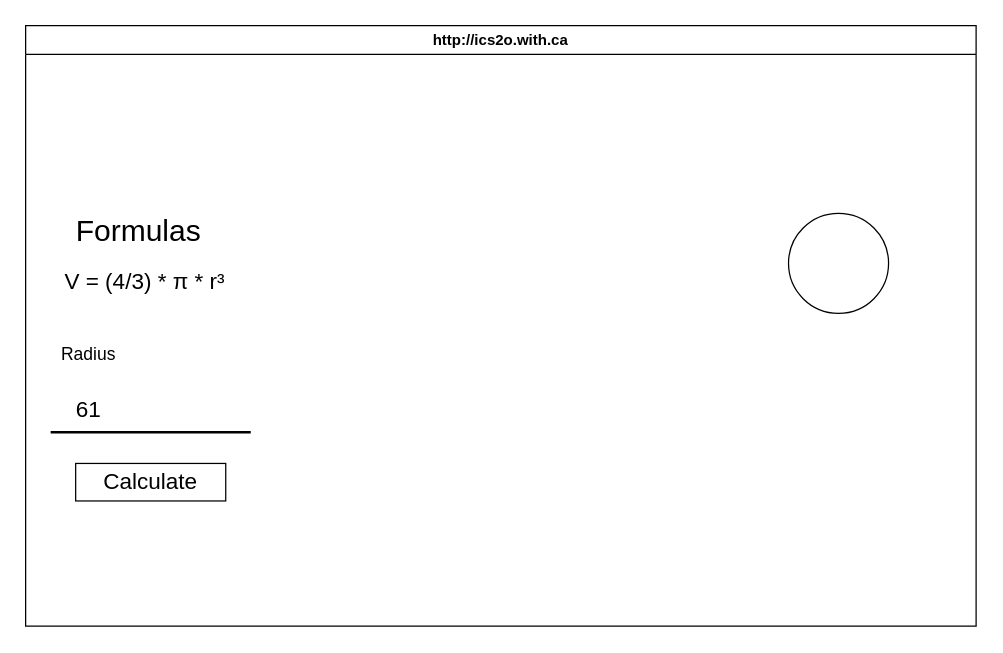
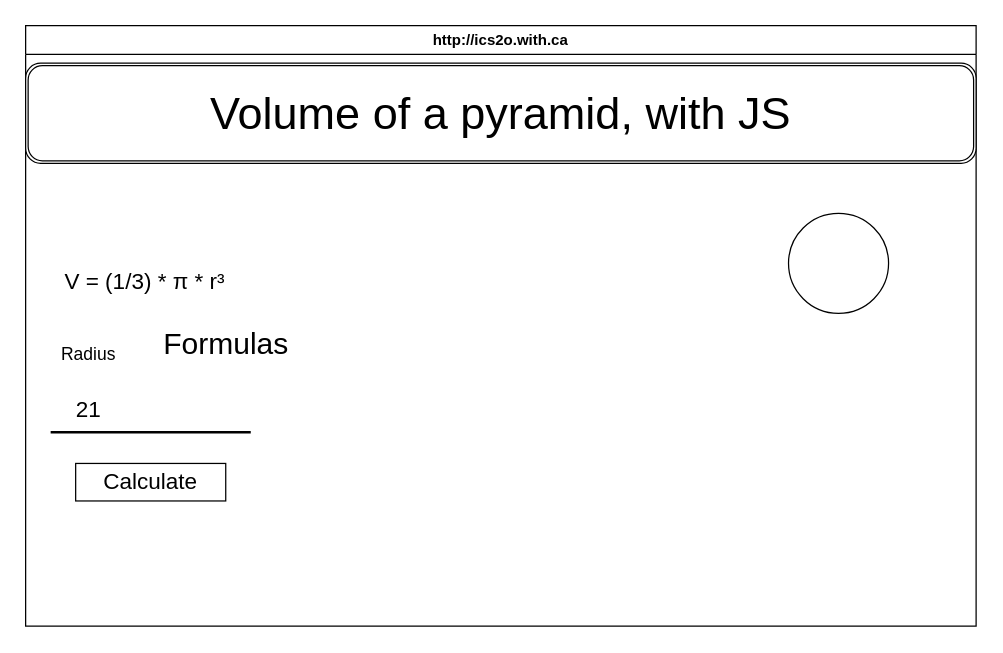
+ <mxCell id="3" value="&lt;font style=&quot;font-size: 36px;&quot;&gt;Volume of a pyramid, with JS&lt;/font&gt;" style="shape=ext;double=1;rounded=1;whiteSpace=wrap;html=1;" vertex="1" parent="2"><mxGeometry y="30" width="760" height="80" as="geometry" /></mxCell>
- <mxCell id="8" value="&lt;font style=&quot;font-size: 24px;&quot;&gt;Formulas&lt;/font&gt;" style="text;html=1;align=center;verticalAlign=middle;resizable=0;points=[];autosize=1;strokeColor=none;fillColor=none;fontSize=18;" vertex="1" parent="2"><mxGeometry x="30" y="145" width="120" height="40" as="geometry" /></mxCell>
+ <mxCell id="8" value="&lt;font style=&quot;font-size: 24px;&quot;&gt;Formulas&lt;/font&gt;" style="text;html=1;align=center;verticalAlign=middle;resizable=0;points=[];autosize=1;strokeColor=none;fillColor=none;fontSize=18;" vertex="1" parent="2"><mxGeometry x="100" y="235" width="120" height="40" as="geometry" /></mxCell>
- <mxCell id="7" value="V =&amp;nbsp;(4/3) * π * r³" style="text;html=1;align=center;verticalAlign=middle;resizable=0;points=[];autosize=1;strokeColor=none;fillColor=none;fontSize=18;" vertex="1" parent="2"><mxGeometry x="20" y="190" width="150" height="30" as="geometry" /></mxCell>
+ <mxCell id="7" value="V =&amp;nbsp;(1/3) * π * r³" style="text;html=1;align=center;verticalAlign=middle;resizable=0;points=[];autosize=1;strokeColor=none;fillColor=none;fontSize=18;" vertex="1" parent="2"><mxGeometry x="20" y="190" width="150" height="30" as="geometry" /></mxCell>
- <mxCell id="6" value="&lt;font style=&quot;font-size: 18px;&quot;&gt;61&lt;/font&gt;" style="text;html=1;align=center;verticalAlign=middle;resizable=0;points=[];autosize=1;strokeColor=none;fillColor=none;fontSize=36;" vertex="1" parent="2"><mxGeometry x="30" y="270" width="40" height="60" as="geometry" /></mxCell>
+ <mxCell id="6" value="&lt;font style=&quot;font-size: 18px;&quot;&gt;21&lt;/font&gt;" style="text;html=1;align=center;verticalAlign=middle;resizable=0;points=[];autosize=1;strokeColor=none;fillColor=none;fontSize=36;" vertex="1" parent="2"><mxGeometry x="30" y="270" width="40" height="60" as="geometry" /></mxCell>
